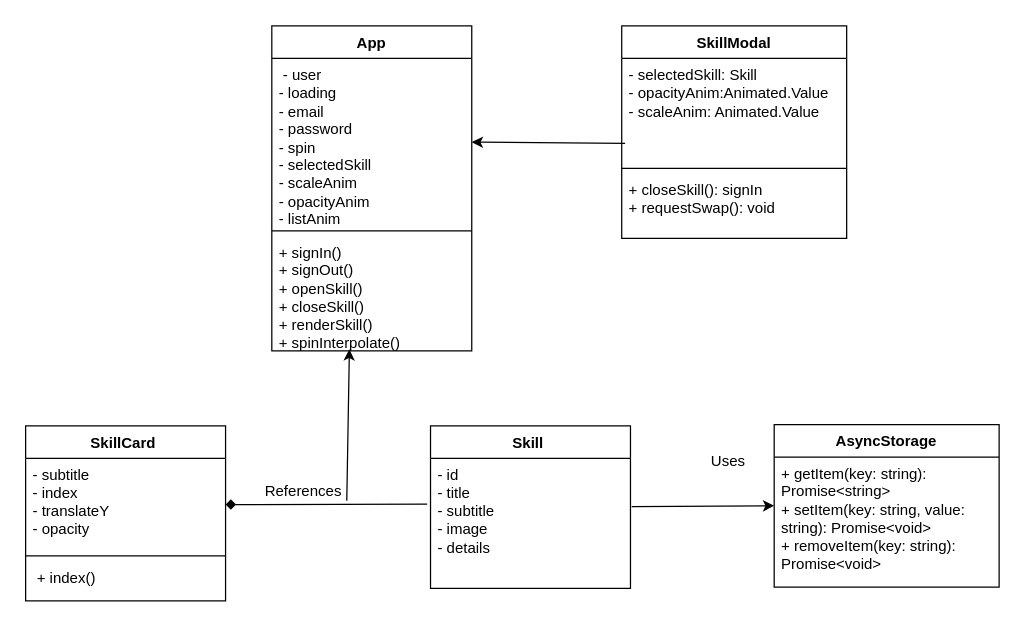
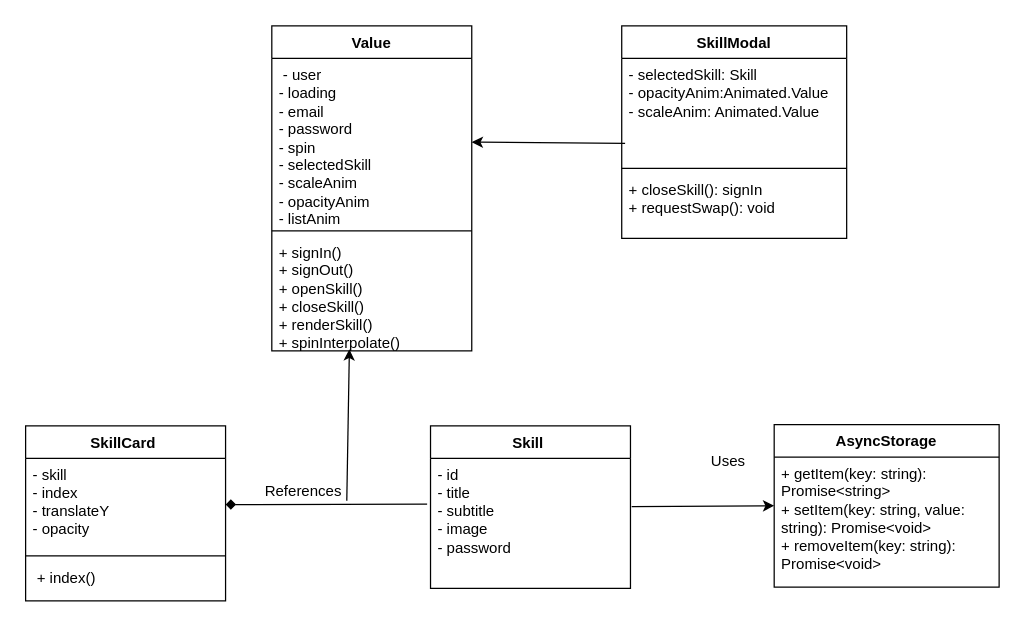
- <mxCell id="2" value="App" style="swimlane;fontStyle=1;align=center;verticalAlign=top;childLayout=stackLayout;horizontal=1;startSize=26;horizontalStack=0;resizeParent=1;resizeParentMax=0;resizeLast=0;collapsible=1;marginBottom=0;whiteSpace=wrap;html=1;" parent="1" vertex="1"><mxGeometry x="217" y="20" width="160" height="260" as="geometry" /></mxCell>
+ <mxCell id="2" value="Value" style="swimlane;fontStyle=1;align=center;verticalAlign=top;childLayout=stackLayout;horizontal=1;startSize=26;horizontalStack=0;resizeParent=1;resizeParentMax=0;resizeLast=0;collapsible=1;marginBottom=0;whiteSpace=wrap;html=1;" parent="1" vertex="1"><mxGeometry x="217" y="20" width="160" height="260" as="geometry" /></mxCell>
- <mxCell id="13" value="&lt;div&gt;- subtitle&amp;nbsp; &amp;nbsp; &amp;nbsp; &amp;nbsp; &amp;nbsp; &amp;nbsp;&lt;/div&gt;&lt;div&gt;- index&amp;nbsp; &amp;nbsp; &amp;nbsp; &amp;nbsp; &amp;nbsp; &amp;nbsp;&lt;/div&gt;&lt;div&gt;&lt;span style=&quot;background-color: transparent; color: light-dark(rgb(0, 0, 0), rgb(255, 255, 255));&quot;&gt;- translateY&amp;nbsp; &amp;nbsp; &amp;nbsp;&amp;nbsp;&lt;/span&gt;&lt;/div&gt;&lt;div&gt;- opacity&amp;nbsp; &amp;nbsp;&lt;/div&gt;" style="text;strokeColor=none;fillColor=none;align=left;verticalAlign=top;spacingLeft=4;spacingRight=4;overflow=hidden;rotatable=0;points=[[0,0.5],[1,0.5]];portConstraint=eastwest;whiteSpace=wrap;html=1;" vertex="1" parent="12"><mxGeometry y="26" width="160" height="74" as="geometry" /></mxCell>
+ <mxCell id="13" value="&lt;div&gt;- skill&amp;nbsp; &amp;nbsp; &amp;nbsp; &amp;nbsp; &amp;nbsp; &amp;nbsp;&lt;/div&gt;&lt;div&gt;- index&amp;nbsp; &amp;nbsp; &amp;nbsp; &amp;nbsp; &amp;nbsp; &amp;nbsp;&lt;/div&gt;&lt;div&gt;&lt;span style=&quot;background-color: transparent; color: light-dark(rgb(0, 0, 0), rgb(255, 255, 255));&quot;&gt;- translateY&amp;nbsp; &amp;nbsp; &amp;nbsp;&amp;nbsp;&lt;/span&gt;&lt;/div&gt;&lt;div&gt;- opacity&amp;nbsp; &amp;nbsp;&lt;/div&gt;" style="text;strokeColor=none;fillColor=none;align=left;verticalAlign=top;spacingLeft=4;spacingRight=4;overflow=hidden;rotatable=0;points=[[0,0.5],[1,0.5]];portConstraint=eastwest;whiteSpace=wrap;html=1;" vertex="1" parent="12"><mxGeometry y="26" width="160" height="74" as="geometry" /></mxCell>
- <mxCell id="7" value="&lt;div&gt;- id&amp;nbsp; &amp;nbsp; &amp;nbsp; &amp;nbsp; &amp;nbsp; &amp;nbsp; &amp;nbsp;&amp;nbsp;&lt;/div&gt;&lt;div&gt;- title&amp;nbsp; &amp;nbsp; &amp;nbsp; &amp;nbsp; &amp;nbsp; &amp;nbsp;&lt;/div&gt;&lt;div&gt;- subtitle&amp;nbsp; &amp;nbsp; &amp;nbsp; &amp;nbsp;&amp;nbsp;&lt;/div&gt;&lt;div&gt;- image&amp;nbsp; &amp;nbsp; &amp;nbsp; &amp;nbsp; &amp;nbsp; &amp;nbsp;&lt;/div&gt;&lt;div&gt;- details&amp;nbsp;&lt;/div&gt;" style="text;strokeColor=none;fillColor=none;align=left;verticalAlign=top;spacingLeft=4;spacingRight=4;overflow=hidden;rotatable=0;points=[[0,0.5],[1,0.5]];portConstraint=eastwest;whiteSpace=wrap;html=1;" parent="6" vertex="1"><mxGeometry y="26" width="160" height="104" as="geometry" /></mxCell>
+ <mxCell id="7" value="&lt;div&gt;- id&amp;nbsp; &amp;nbsp; &amp;nbsp; &amp;nbsp; &amp;nbsp; &amp;nbsp; &amp;nbsp;&amp;nbsp;&lt;/div&gt;&lt;div&gt;- title&amp;nbsp; &amp;nbsp; &amp;nbsp; &amp;nbsp; &amp;nbsp; &amp;nbsp;&lt;/div&gt;&lt;div&gt;- subtitle&amp;nbsp; &amp;nbsp; &amp;nbsp; &amp;nbsp;&amp;nbsp;&lt;/div&gt;&lt;div&gt;- image&amp;nbsp; &amp;nbsp; &amp;nbsp; &amp;nbsp; &amp;nbsp; &amp;nbsp;&lt;/div&gt;&lt;div&gt;- password&amp;nbsp;&lt;/div&gt;" style="text;strokeColor=none;fillColor=none;align=left;verticalAlign=top;spacingLeft=4;spacingRight=4;overflow=hidden;rotatable=0;points=[[0,0.5],[1,0.5]];portConstraint=eastwest;whiteSpace=wrap;html=1;" parent="6" vertex="1"><mxGeometry y="26" width="160" height="104" as="geometry" /></mxCell>
